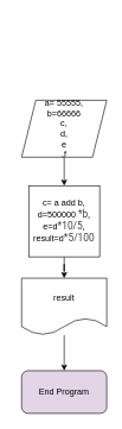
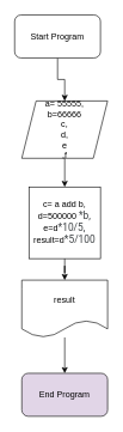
+ <mxCell id="3" value="Start Program" style="rounded=1;whiteSpace=wrap;html=1;" vertex="1" parent="1"><mxGeometry x="20" y="20" width="120" height="60" as="geometry" /></mxCell>
+ <mxCell id="2" value="" style="edgeStyle=orthogonalEdgeStyle;rounded=0;orthogonalLoop=1;jettySize=auto;html=1;" edge="1" parent="1" source="3" target="6"><mxGeometry relative="1" as="geometry" /></mxCell>
